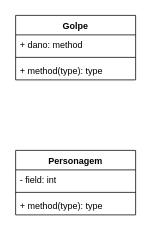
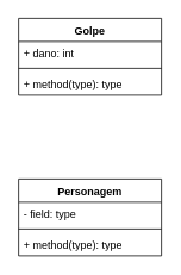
- <mxCell id="3" value="+ dano: method" style="text;strokeColor=none;fillColor=none;align=left;verticalAlign=top;spacingLeft=4;spacingRight=4;overflow=hidden;rotatable=0;points=[[0,0.5],[1,0.5]];portConstraint=eastwest;whiteSpace=wrap;html=1;" vertex="1" parent="2"><mxGeometry y="26" width="160" height="26" as="geometry" /></mxCell>
+ <mxCell id="3" value="+ dano: int" style="text;strokeColor=none;fillColor=none;align=left;verticalAlign=top;spacingLeft=4;spacingRight=4;overflow=hidden;rotatable=0;points=[[0,0.5],[1,0.5]];portConstraint=eastwest;whiteSpace=wrap;html=1;" vertex="1" parent="2"><mxGeometry y="26" width="160" height="26" as="geometry" /></mxCell>
- <mxCell id="7" value="- field: int" style="text;strokeColor=none;fillColor=none;align=left;verticalAlign=top;spacingLeft=4;spacingRight=4;overflow=hidden;rotatable=0;points=[[0,0.5],[1,0.5]];portConstraint=eastwest;whiteSpace=wrap;html=1;" vertex="1" parent="6"><mxGeometry y="26" width="160" height="26" as="geometry" /></mxCell>
+ <mxCell id="7" value="- field: type" style="text;strokeColor=none;fillColor=none;align=left;verticalAlign=top;spacingLeft=4;spacingRight=4;overflow=hidden;rotatable=0;points=[[0,0.5],[1,0.5]];portConstraint=eastwest;whiteSpace=wrap;html=1;" vertex="1" parent="6"><mxGeometry y="26" width="160" height="26" as="geometry" /></mxCell>
